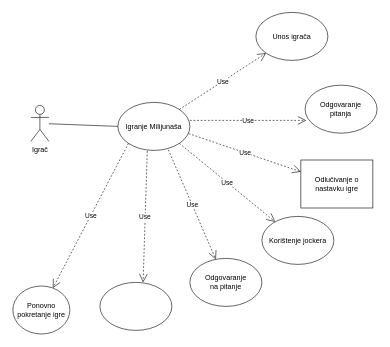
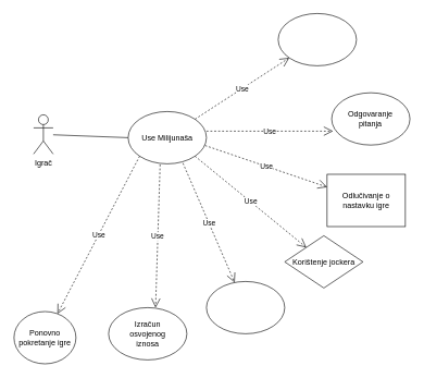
- <mxCell id="9" value="Unos igrača" style="text;html=1;strokeColor=none;fillColor=none;align=center;verticalAlign=middle;whiteSpace=wrap;rounded=0;" parent="7" vertex="1"><mxGeometry x="25" y="30" width="70" height="20" as="geometry" /></mxCell>
- <mxCell id="6" value="Igranje Milijunaša" style="text;html=1;strokeColor=none;fillColor=none;align=center;verticalAlign=middle;whiteSpace=wrap;rounded=0;" parent="4" vertex="1"><mxGeometry x="10" y="30" width="100" height="20" as="geometry" /></mxCell>
+ <mxCell id="6" value="Use Milijunaša" style="text;html=1;strokeColor=none;fillColor=none;align=center;verticalAlign=middle;whiteSpace=wrap;rounded=0;" parent="4" vertex="1"><mxGeometry x="10" y="30" width="100" height="20" as="geometry" /></mxCell>
- <mxCell id="19" value="Korištenje jockera" style="ellipse;whiteSpace=wrap;html=1;" parent="1" vertex="1"><mxGeometry x="436" y="360" width="120" height="80" as="geometry" /></mxCell>
+ <mxCell id="19" value="Korištenje jockera" style="rhombus;whiteSpace=wrap;html=1;" parent="1" vertex="1"><mxGeometry x="436" y="360" width="120" height="80" as="geometry" /></mxCell>
- <mxCell id="15" value="Odgovaranje na pitanje" style="text;html=1;strokeColor=none;fillColor=none;align=center;verticalAlign=middle;whiteSpace=wrap;rounded=0;" parent="13" vertex="1"><mxGeometry x="20" y="30" width="80" height="20" as="geometry" /></mxCell>
+ <mxCell id="18" value="Izračun osvojenog iznosa" style="text;html=1;strokeColor=none;fillColor=none;align=center;verticalAlign=middle;whiteSpace=wrap;rounded=0;" parent="16" vertex="1"><mxGeometry x="25" y="30" width="70" height="20" as="geometry" /></mxCell>
